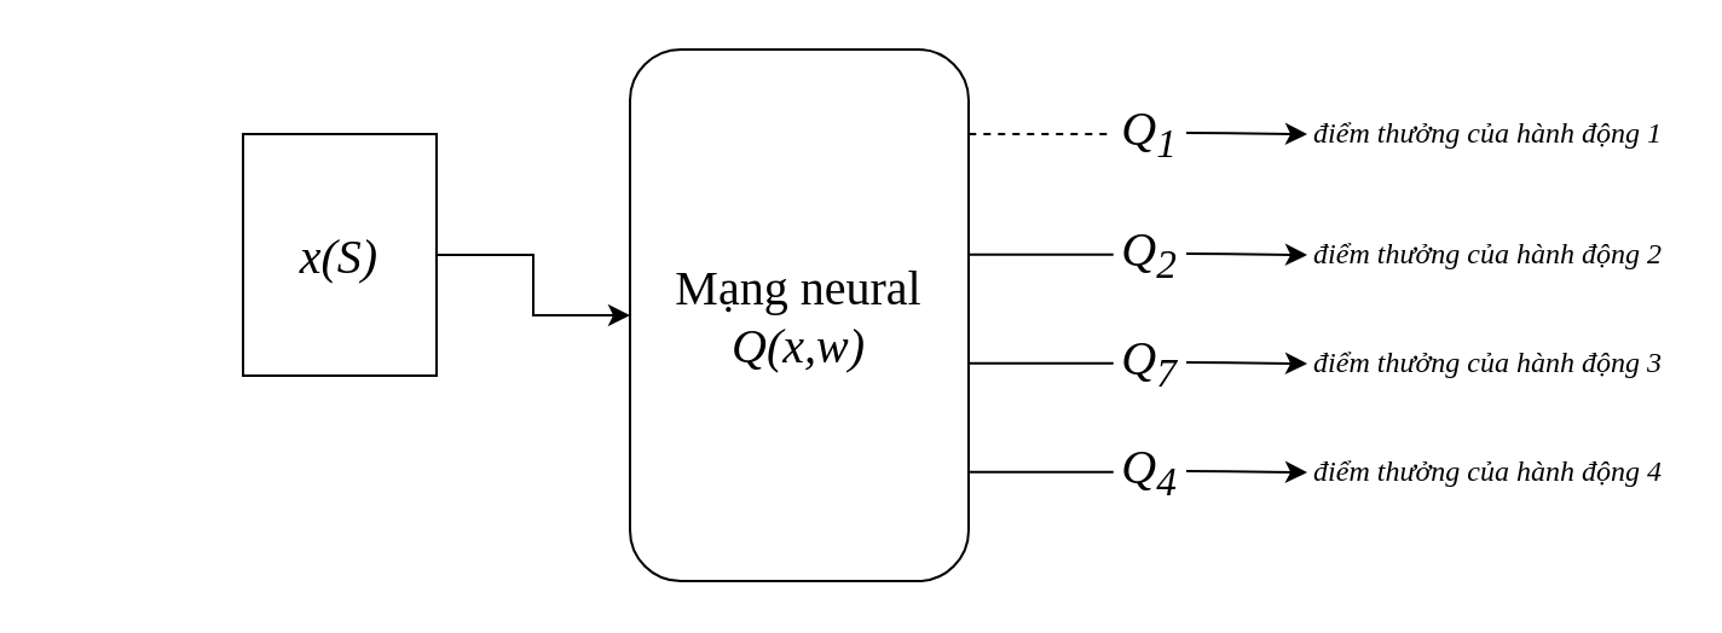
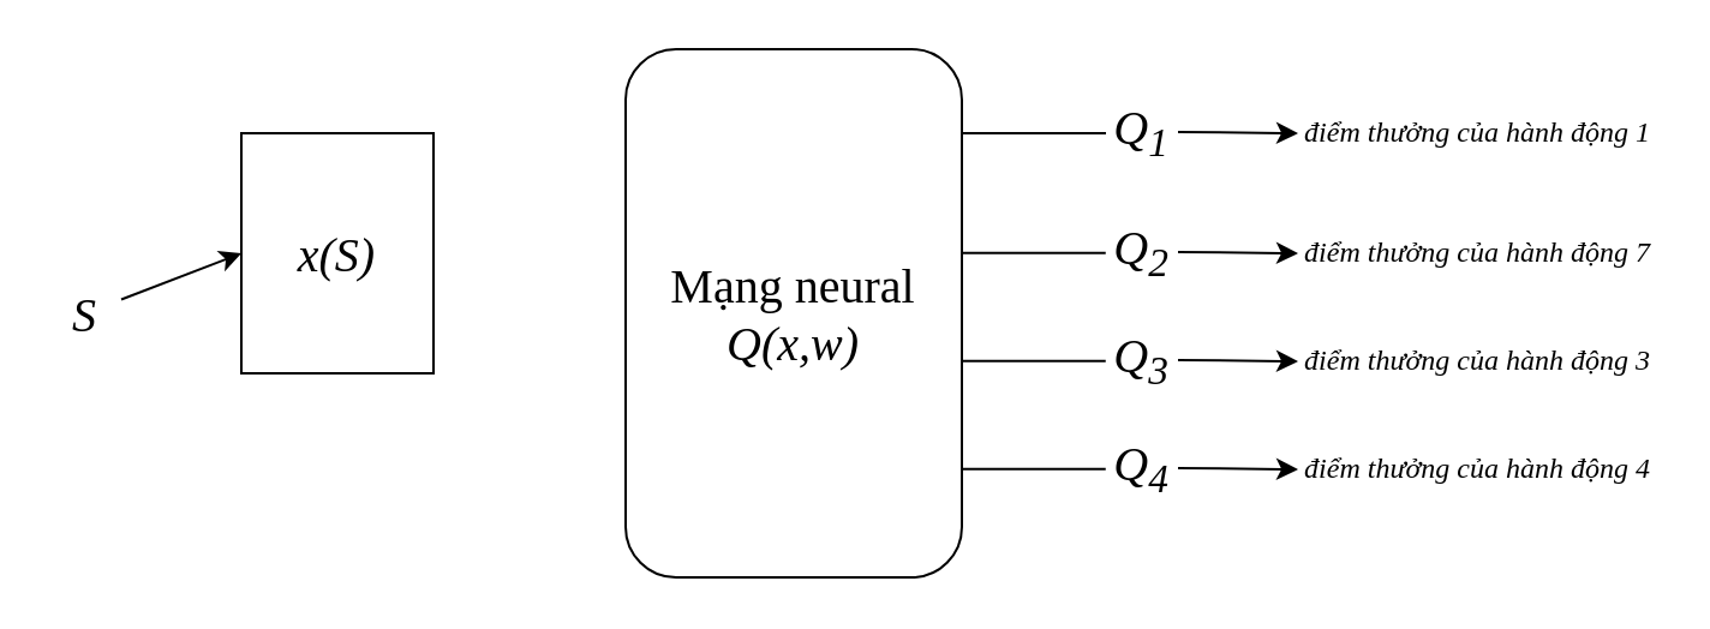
- <mxCell id="12" value="" style="endArrow=none;html=1;rounded=0;fontFamily=Times New Roman;fontSize=20;entryX=0;entryY=0.5;entryDx=0;entryDy=0;exitX=1.001;exitY=0.159;exitDx=0;exitDy=0;exitPerimeter=0;dashed=1;" edge="1" parent="1" source="5" target="7"><mxGeometry width="50" height="50" relative="1" as="geometry"><mxPoint x="400" y="56" as="sourcePoint" /><mxPoint x="650" y="70" as="targetPoint" /></mxGeometry></mxCell>
+ <mxCell id="12" value="" style="endArrow=none;html=1;rounded=0;fontFamily=Times New Roman;fontSize=20;entryX=0;entryY=0.5;entryDx=0;entryDy=0;exitX=1.001;exitY=0.159;exitDx=0;exitDy=0;exitPerimeter=0;" edge="1" parent="1" source="5" target="7"><mxGeometry width="50" height="50" relative="1" as="geometry"><mxPoint x="400" y="56" as="sourcePoint" /><mxPoint x="650" y="70" as="targetPoint" /></mxGeometry></mxCell>
- <mxCell id="18" value="&lt;font face=&quot;Times New Roman&quot;&gt;&lt;i&gt;điểm thưởng của hành động 2&lt;br&gt;&lt;/i&gt;&lt;/font&gt;" style="text;html=1;strokeColor=none;fillColor=none;align=center;verticalAlign=middle;whiteSpace=wrap;rounded=0;" vertex="1" parent="1"><mxGeometry x="540" y="90" width="150" height="30" as="geometry" /></mxCell>
+ <mxCell id="18" value="&lt;font face=&quot;Times New Roman&quot;&gt;&lt;i&gt;điểm thưởng của hành động 7&lt;br&gt;&lt;/i&gt;&lt;/font&gt;" style="text;html=1;strokeColor=none;fillColor=none;align=center;verticalAlign=middle;whiteSpace=wrap;rounded=0;" vertex="1" parent="1"><mxGeometry x="540" y="90" width="150" height="30" as="geometry" /></mxCell>
- <mxCell id="3" style="edgeStyle=orthogonalEdgeStyle;rounded=0;orthogonalLoop=1;jettySize=auto;html=1;entryX=0;entryY=0.5;entryDx=0;entryDy=0;fontFamily=Times New Roman;fontSize=20;" edge="1" parent="1" source="4" target="5"><mxGeometry relative="1" as="geometry" /></mxCell>
+ <mxCell id="6" value="" style="endArrow=classic;html=1;rounded=0;fontFamily=Times New Roman;fontSize=20;entryX=0;entryY=0.5;entryDx=0;entryDy=0;" edge="1" parent="1" source="2" target="4"><mxGeometry width="50" height="50" relative="1" as="geometry"><mxPoint x="30" y="150" as="sourcePoint" /><mxPoint x="80" y="100" as="targetPoint" /></mxGeometry></mxCell>
+ <mxCell id="2" value="&lt;font style=&quot;font-size: 20px;&quot; face=&quot;Times New Roman&quot;&gt;&lt;i&gt;S&lt;/i&gt;&lt;/font&gt;" style="text;html=1;strokeColor=none;fillColor=none;align=center;verticalAlign=middle;whiteSpace=wrap;rounded=0;" vertex="1" parent="1"><mxGeometry x="20" y="115" width="30" height="30" as="geometry" /></mxCell>
- <mxCell id="9" value="&lt;font style=&quot;font-size: 20px;&quot; face=&quot;Times New Roman&quot;&gt;&lt;i&gt;Q&lt;sub&gt;7&lt;/sub&gt;&lt;/i&gt;&lt;/font&gt;" style="text;html=1;strokeColor=none;fillColor=none;align=center;verticalAlign=middle;whiteSpace=wrap;rounded=0;" vertex="1" parent="1"><mxGeometry x="460" y="135" width="30" height="30" as="geometry" /></mxCell>
+ <mxCell id="9" value="&lt;font style=&quot;font-size: 20px;&quot; face=&quot;Times New Roman&quot;&gt;&lt;i&gt;Q&lt;sub&gt;3&lt;/sub&gt;&lt;/i&gt;&lt;/font&gt;" style="text;html=1;strokeColor=none;fillColor=none;align=center;verticalAlign=middle;whiteSpace=wrap;rounded=0;" vertex="1" parent="1"><mxGeometry x="460" y="135" width="30" height="30" as="geometry" /></mxCell>
